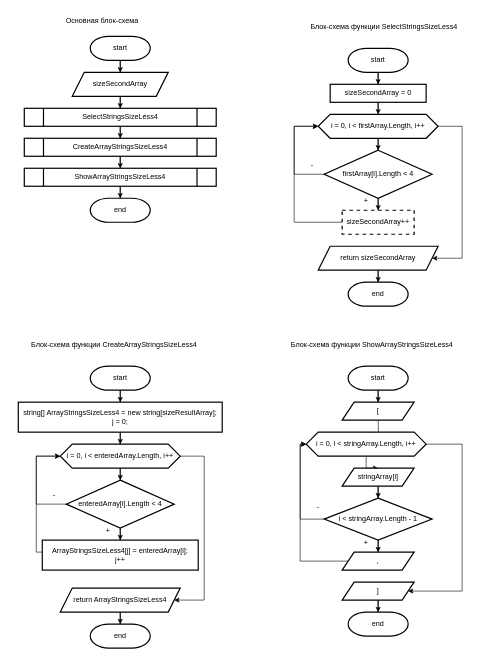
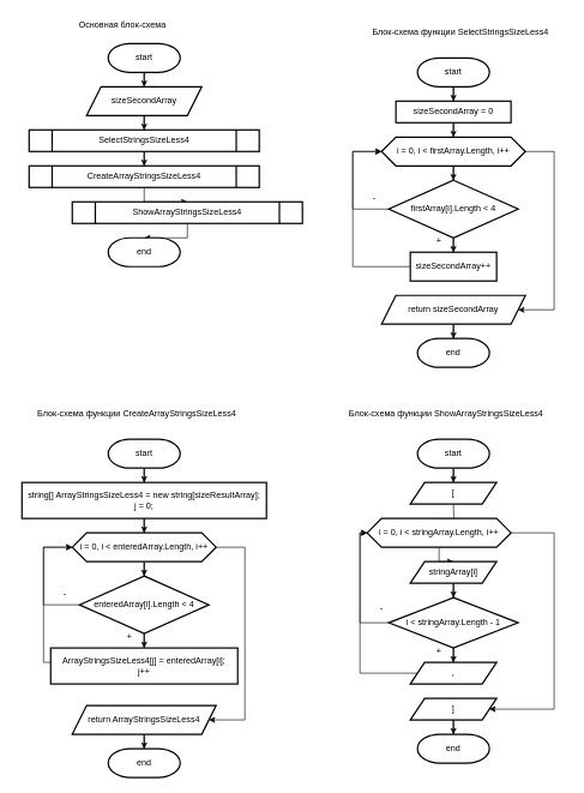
- <mxCell id="11" value="ShowArrayStringsSizeLess4" style="shape=process;whiteSpace=wrap;html=1;backgroundOutline=1;strokeWidth=2;" vertex="1" parent="1"><mxGeometry x="40" y="280" width="320" height="30" as="geometry" /></mxCell>
+ <mxCell id="11" value="ShowArrayStringsSizeLess4" style="shape=process;whiteSpace=wrap;html=1;backgroundOutline=1;strokeWidth=2;" vertex="1" parent="1"><mxGeometry x="100" y="280" width="320" height="30" as="geometry" /></mxCell>
- <mxCell id="24" value="&lt;span&gt;sizeSecondArray++&lt;/span&gt;" style="whiteSpace=wrap;html=1;strokeWidth=2;dashed=1;" vertex="1" parent="1"><mxGeometry x="570" y="350" width="120" height="40" as="geometry" /></mxCell>
+ <mxCell id="24" value="&lt;span&gt;sizeSecondArray++&lt;/span&gt;" style="whiteSpace=wrap;html=1;strokeWidth=2;" vertex="1" parent="1"><mxGeometry x="570" y="350" width="120" height="40" as="geometry" /></mxCell>
